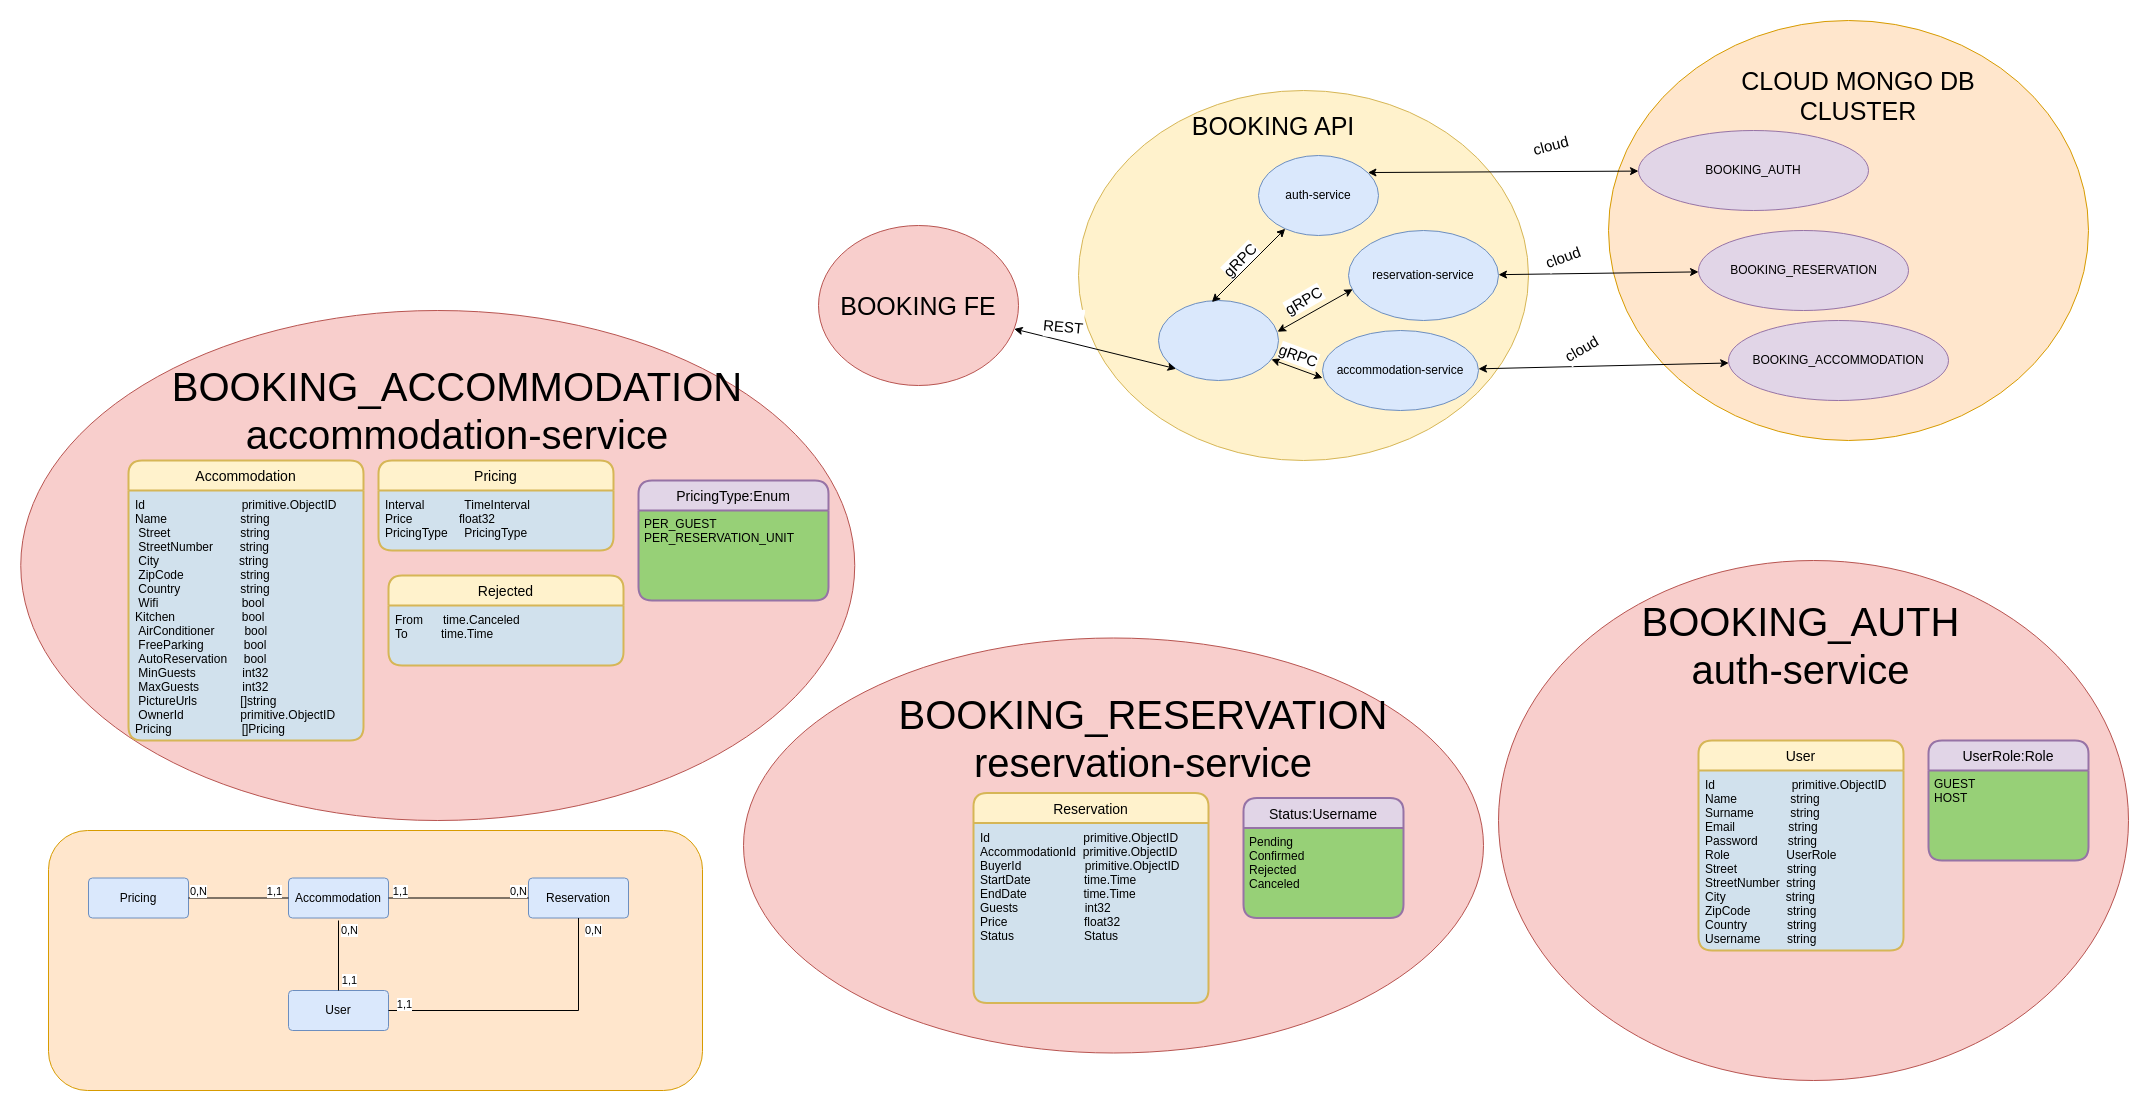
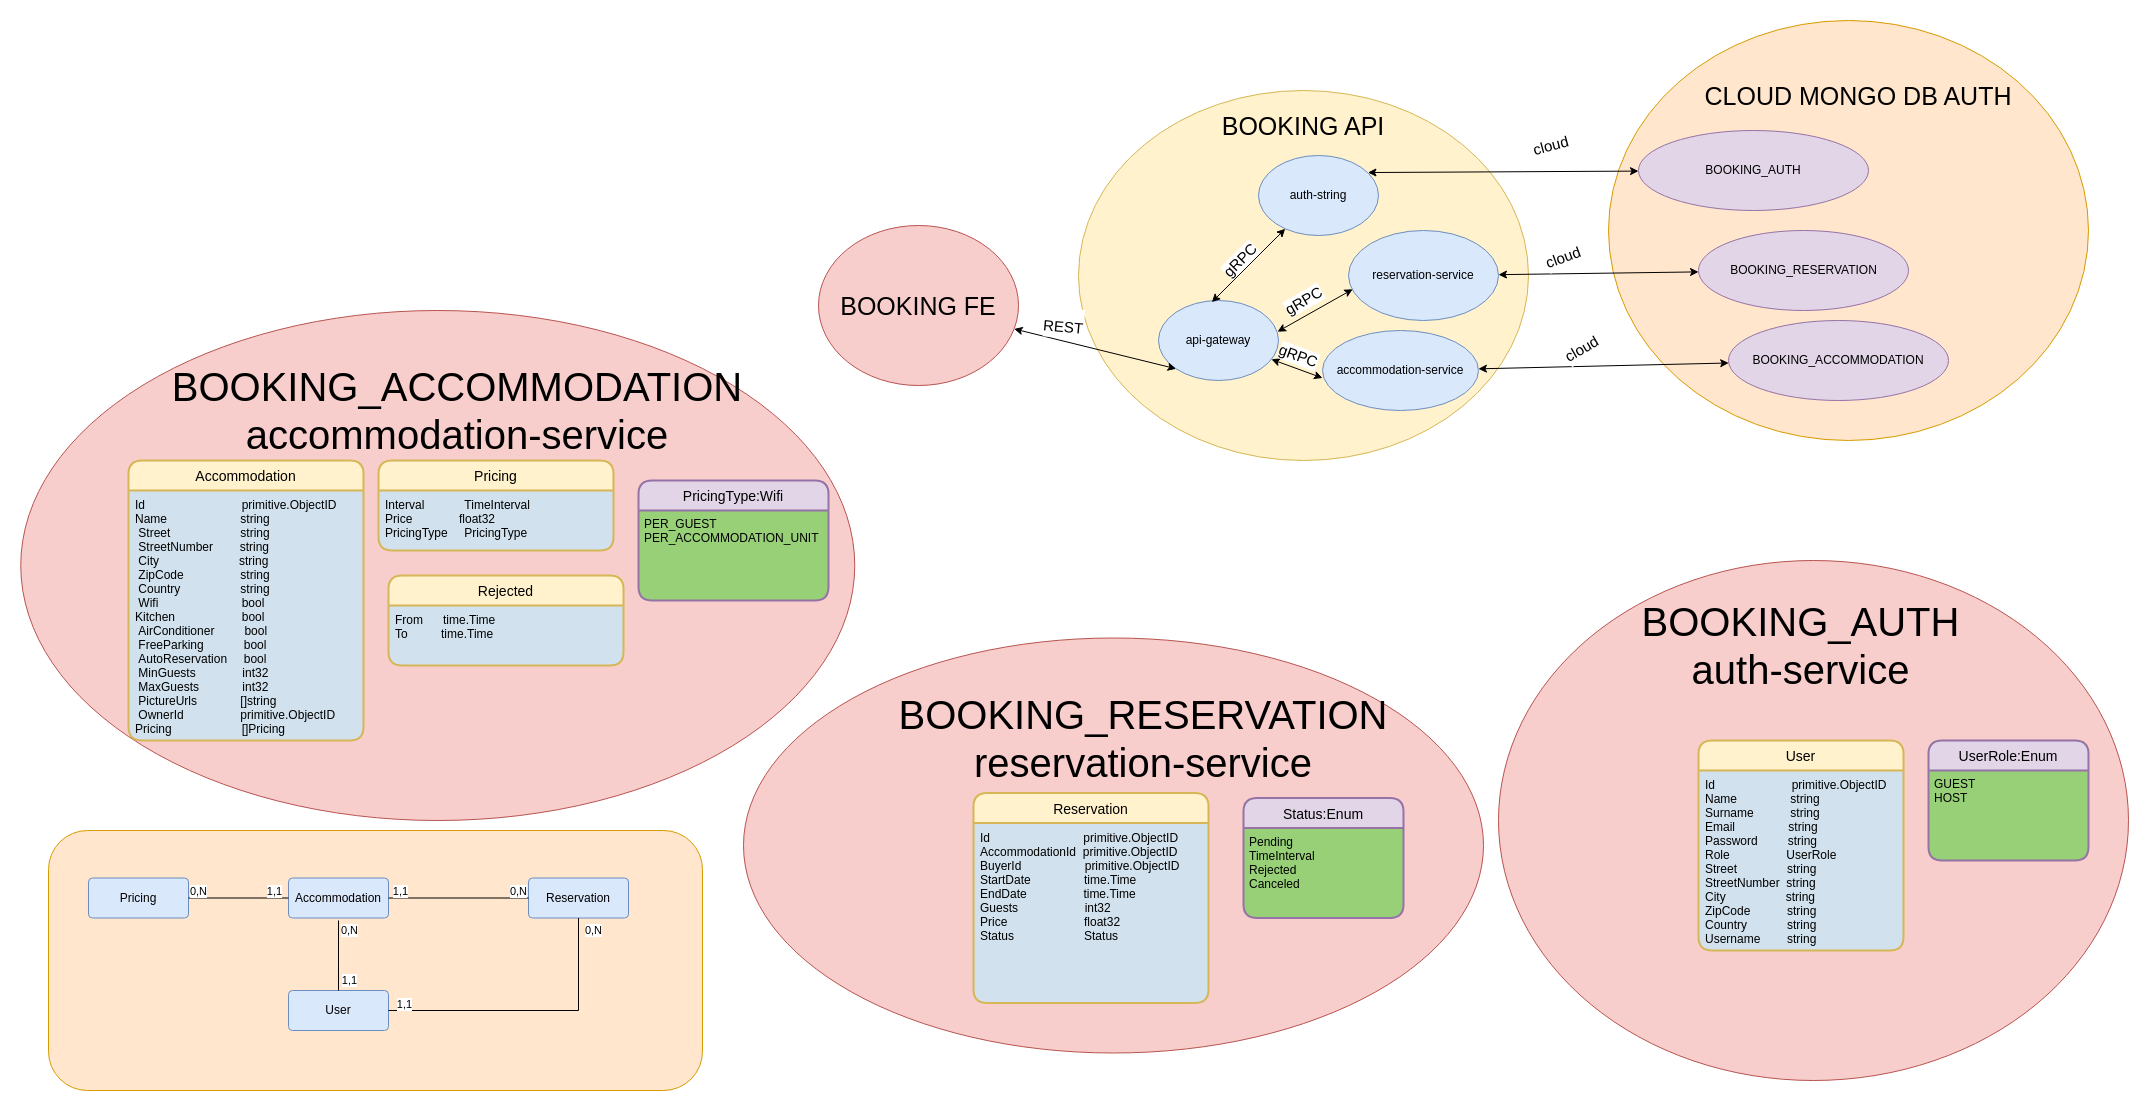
- <mxCell id="33" value="CLOUD MONGO DB CLUSTER" style="text;html=1;strokeColor=none;fillColor=none;align=center;verticalAlign=middle;whiteSpace=wrap;rounded=0;fontSize=25;" parent="1" vertex="1"><mxGeometry x="1688" y="80" width="340" height="30" as="geometry" /></mxCell>
+ <mxCell id="33" value="CLOUD MONGO DB AUTH" style="text;html=1;strokeColor=none;fillColor=none;align=center;verticalAlign=middle;whiteSpace=wrap;rounded=0;fontSize=25;" parent="1" vertex="1"><mxGeometry x="1688" y="80" width="340" height="30" as="geometry" /></mxCell>
- <mxCell id="18" value="&lt;font style=&quot;font-size: 25px;&quot;&gt;BOOKING API&lt;/font&gt;" style="text;html=1;strokeColor=none;fillColor=none;align=center;verticalAlign=middle;whiteSpace=wrap;rounded=0;" parent="1" vertex="1"><mxGeometry x="1188" y="110" width="170" height="30" as="geometry" /></mxCell>
+ <mxCell id="18" value="&lt;font style=&quot;font-size: 25px;&quot;&gt;BOOKING API&lt;/font&gt;" style="text;html=1;strokeColor=none;fillColor=none;align=center;verticalAlign=middle;whiteSpace=wrap;rounded=0;" parent="1" vertex="1"><mxGeometry x="1218" y="110" width="170" height="30" as="geometry" /></mxCell>
- <mxCell id="14" value="auth-service" style="text;html=1;strokeColor=none;fillColor=none;align=center;verticalAlign=middle;whiteSpace=wrap;rounded=0;" parent="1" vertex="1"><mxGeometry x="1275" y="180" width="86" height="30" as="geometry" /></mxCell>
+ <mxCell id="14" value="auth-string" style="text;html=1;strokeColor=none;fillColor=none;align=center;verticalAlign=middle;whiteSpace=wrap;rounded=0;" parent="1" vertex="1"><mxGeometry x="1275" y="180" width="86" height="30" as="geometry" /></mxCell>
+ <mxCell id="13" value="api-gateway" style="text;html=1;strokeColor=none;fillColor=none;align=center;verticalAlign=middle;whiteSpace=wrap;rounded=0;" parent="1" vertex="1"><mxGeometry x="1168" y="325" width="100" height="30" as="geometry" /></mxCell>
- <mxCell id="53" value="PricingType:Enum" style="swimlane;childLayout=stackLayout;horizontal=1;startSize=30;horizontalStack=0;rounded=1;fontSize=14;fontStyle=0;strokeWidth=2;resizeParent=0;resizeLast=1;shadow=0;dashed=0;align=center;sketch=0;fillStyle=solid;fillColor=#e1d5e7;strokeColor=#9673a6;swimlaneFillColor=#97D077;gradientColor=none;" parent="1" vertex="1"><mxGeometry x="638" y="480" width="190" height="120" as="geometry" /></mxCell>
+ <mxCell id="53" value="PricingType:Wifi" style="swimlane;childLayout=stackLayout;horizontal=1;startSize=30;horizontalStack=0;rounded=1;fontSize=14;fontStyle=0;strokeWidth=2;resizeParent=0;resizeLast=1;shadow=0;dashed=0;align=center;sketch=0;fillStyle=solid;fillColor=#e1d5e7;strokeColor=#9673a6;swimlaneFillColor=#97D077;gradientColor=none;" parent="1" vertex="1"><mxGeometry x="638" y="480" width="190" height="120" as="geometry" /></mxCell>
- <mxCell id="54" value="PER_GUEST &#10;PER_RESERVATION_UNIT " style="align=left;strokeColor=none;fillColor=none;spacingLeft=4;fontSize=12;verticalAlign=top;resizable=0;rotatable=0;part=1;shadow=0;sketch=0;fillStyle=solid;" parent="53" vertex="1"><mxGeometry y="30" width="190" height="90" as="geometry" /></mxCell>
+ <mxCell id="54" value="PER_GUEST &#10;PER_ACCOMMODATION_UNIT " style="align=left;strokeColor=none;fillColor=none;spacingLeft=4;fontSize=12;verticalAlign=top;resizable=0;rotatable=0;part=1;shadow=0;sketch=0;fillStyle=solid;" parent="53" vertex="1"><mxGeometry y="30" width="190" height="90" as="geometry" /></mxCell>
- <mxCell id="58" value="From      time.Canceled&#10;To           time.Time" style="align=left;strokeColor=none;fillColor=none;spacingLeft=4;fontSize=12;verticalAlign=top;resizable=0;rotatable=0;part=1;spacing=3;shadow=1;" parent="57" vertex="1"><mxGeometry y="30" width="235" height="60" as="geometry" /></mxCell>
+ <mxCell id="58" value="From      time.Time&#10;To           time.Time" style="align=left;strokeColor=none;fillColor=none;spacingLeft=4;fontSize=12;verticalAlign=top;resizable=0;rotatable=0;part=1;spacing=3;shadow=1;" parent="57" vertex="1"><mxGeometry y="30" width="235" height="60" as="geometry" /></mxCell>
- <mxCell id="47" value="UserRole:Role" style="swimlane;childLayout=stackLayout;horizontal=1;startSize=30;horizontalStack=0;rounded=1;fontSize=14;fontStyle=0;strokeWidth=2;resizeParent=0;resizeLast=1;shadow=0;dashed=0;align=center;sketch=0;fillStyle=solid;fillColor=#e1d5e7;strokeColor=#9673a6;swimlaneFillColor=#97D077;gradientColor=none;" parent="1" vertex="1"><mxGeometry x="1928" y="740" width="160" height="120" as="geometry" /></mxCell>
+ <mxCell id="47" value="UserRole:Enum" style="swimlane;childLayout=stackLayout;horizontal=1;startSize=30;horizontalStack=0;rounded=1;fontSize=14;fontStyle=0;strokeWidth=2;resizeParent=0;resizeLast=1;shadow=0;dashed=0;align=center;sketch=0;fillStyle=solid;fillColor=#e1d5e7;strokeColor=#9673a6;swimlaneFillColor=#97D077;gradientColor=none;" parent="1" vertex="1"><mxGeometry x="1928" y="740" width="160" height="120" as="geometry" /></mxCell>
- <mxCell id="45" value="Status:Username" style="swimlane;childLayout=stackLayout;horizontal=1;startSize=30;horizontalStack=0;rounded=1;fontSize=14;fontStyle=0;strokeWidth=2;resizeParent=0;resizeLast=1;shadow=0;dashed=0;align=center;sketch=0;fillStyle=solid;fillColor=#e1d5e7;strokeColor=#9673a6;swimlaneFillColor=#97D077;gradientColor=none;" parent="1" vertex="1"><mxGeometry x="1243" y="797.5" width="160" height="120" as="geometry" /></mxCell>
+ <mxCell id="45" value="Status:Enum" style="swimlane;childLayout=stackLayout;horizontal=1;startSize=30;horizontalStack=0;rounded=1;fontSize=14;fontStyle=0;strokeWidth=2;resizeParent=0;resizeLast=1;shadow=0;dashed=0;align=center;sketch=0;fillStyle=solid;fillColor=#e1d5e7;strokeColor=#9673a6;swimlaneFillColor=#97D077;gradientColor=none;" parent="1" vertex="1"><mxGeometry x="1243" y="797.5" width="160" height="120" as="geometry" /></mxCell>
- <mxCell id="46" value="Pending&#10;Confirmed&#10;Rejected&#10;Canceled" style="align=left;strokeColor=none;fillColor=none;spacingLeft=4;fontSize=12;verticalAlign=top;resizable=0;rotatable=0;part=1;shadow=0;sketch=0;fillStyle=solid;" parent="45" vertex="1"><mxGeometry y="30" width="160" height="90" as="geometry" /></mxCell>
+ <mxCell id="46" value="Pending&#10;TimeInterval&#10;Rejected&#10;Canceled" style="align=left;strokeColor=none;fillColor=none;spacingLeft=4;fontSize=12;verticalAlign=top;resizable=0;rotatable=0;part=1;shadow=0;sketch=0;fillStyle=solid;" parent="45" vertex="1"><mxGeometry y="30" width="160" height="90" as="geometry" /></mxCell>
